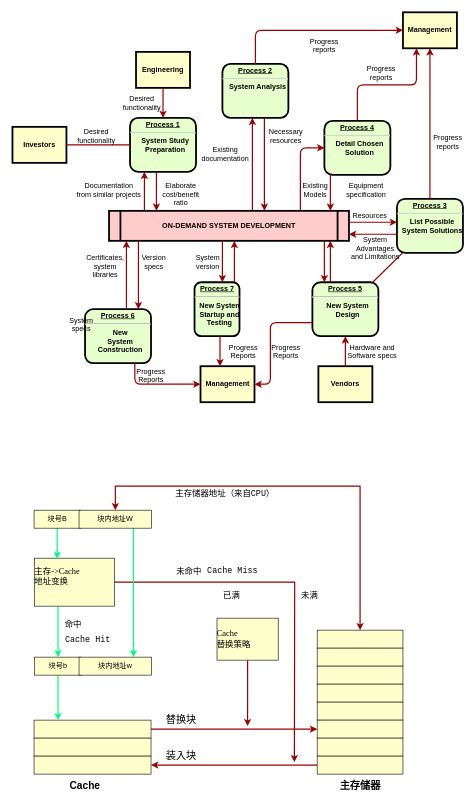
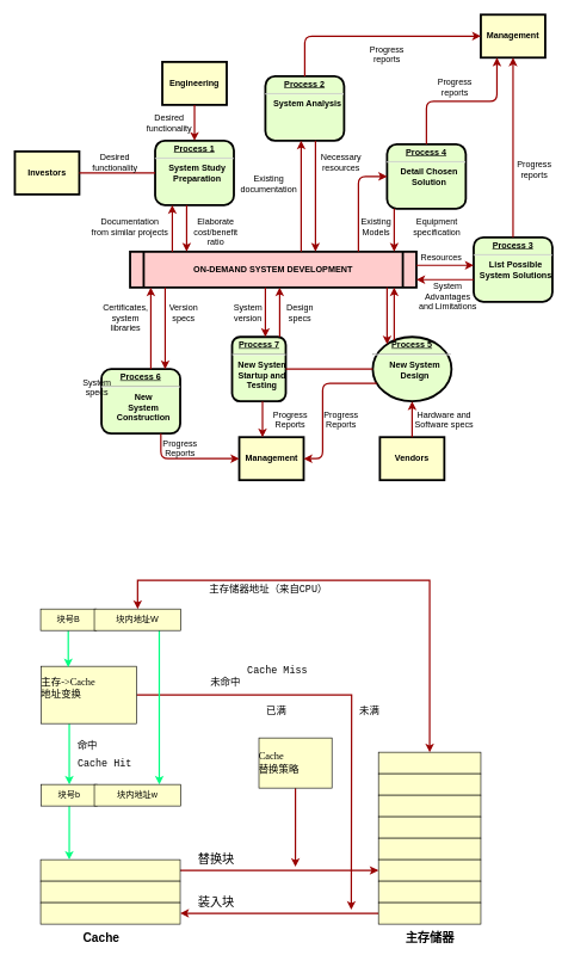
+ <mxCell id="61" value="Design&#10;specs" style="text;spacingTop=-5;align=center" parent="1" vertex="1"><mxGeometry x="403.5" y="421" width="30" height="20" as="geometry" /></mxCell>
- <mxCell id="19" value="" style="endArrow=none;noEdgeStyle=1;strokeColor=#990000;strokeWidth=2;" parent="1" source="9" target="7" edge="1"><mxGeometry relative="1" as="geometry"><mxPoint x="185.008" y="441" as="sourcePoint" /><mxPoint x="380.328" y="610" as="targetPoint" /></mxGeometry></mxCell>
+ <mxCell id="19" value="" style="endArrow=none;noEdgeStyle=1;strokeColor=#990000;strokeWidth=2" parent="1" source="9" target="18" edge="1"><mxGeometry relative="1" as="geometry"><mxPoint x="185.008" y="441" as="sourcePoint" /><mxPoint x="380.328" y="610" as="targetPoint" /></mxGeometry></mxCell>
- <mxCell id="9" value="&lt;p style=&quot;margin: 0px; margin-top: 4px; text-align: center; text-decoration: underline;&quot;&gt;&lt;strong&gt;&lt;strong&gt;Process&lt;/strong&gt; 5&lt;br /&gt;&lt;/strong&gt;&lt;/p&gt;&lt;hr /&gt;&lt;p style=&quot;margin: 0px; margin-left: 8px;&quot;&gt;New System&lt;/p&gt;&lt;p style=&quot;margin: 0px; margin-left: 8px;&quot;&gt;Design&lt;/p&gt;" style="verticalAlign=middle;align=center;overflow=fill;fontSize=12;fontFamily=Helvetica;html=1;rounded=1;fontStyle=1;strokeWidth=3;fillColor=#E6FFCC" parent="1" vertex="1"><mxGeometry x="520" y="470" width="110" height="90" as="geometry" /></mxCell>
+ <mxCell id="9" value="&lt;p style=&quot;margin: 0px; margin-top: 4px; text-align: center; text-decoration: underline;&quot;&gt;&lt;strong&gt;&lt;strong&gt;Process&lt;/strong&gt; 5&lt;br /&gt;&lt;/strong&gt;&lt;/p&gt;&lt;hr /&gt;&lt;p style=&quot;margin: 0px; margin-left: 8px;&quot;&gt;New System&lt;/p&gt;&lt;p style=&quot;margin: 0px; margin-left: 8px;&quot;&gt;Design&lt;/p&gt;" style="ellipse;verticalAlign=middle;align=center;overflow=fill;fontSize=12;fontFamily=Helvetica;html=1;fontStyle=1;strokeWidth=3;fillColor=#E6FFCC;" parent="1" vertex="1"><mxGeometry x="520" y="470" width="110" height="90" as="geometry" /></mxCell>
- <mxCell id="97" value="Cache Miss" style="text;html=1;resizable=0;points=[];autosize=1;align=left;verticalAlign=top;spacingTop=-4;fontSize=14;fontFamily=Courier New;fontColor=#000000;" vertex="1" parent="1"><mxGeometry x="343" y="940" width="100" height="20" as="geometry" /></mxCell>
+ <mxCell id="97" value="Cache Miss" style="text;html=1;resizable=0;points=[];autosize=1;align=left;verticalAlign=top;spacingTop=-4;fontSize=14;fontFamily=Courier New;fontColor=#000000;" vertex="1" parent="1"><mxGeometry x="343" y="925" width="100" height="20" as="geometry" /></mxCell>
